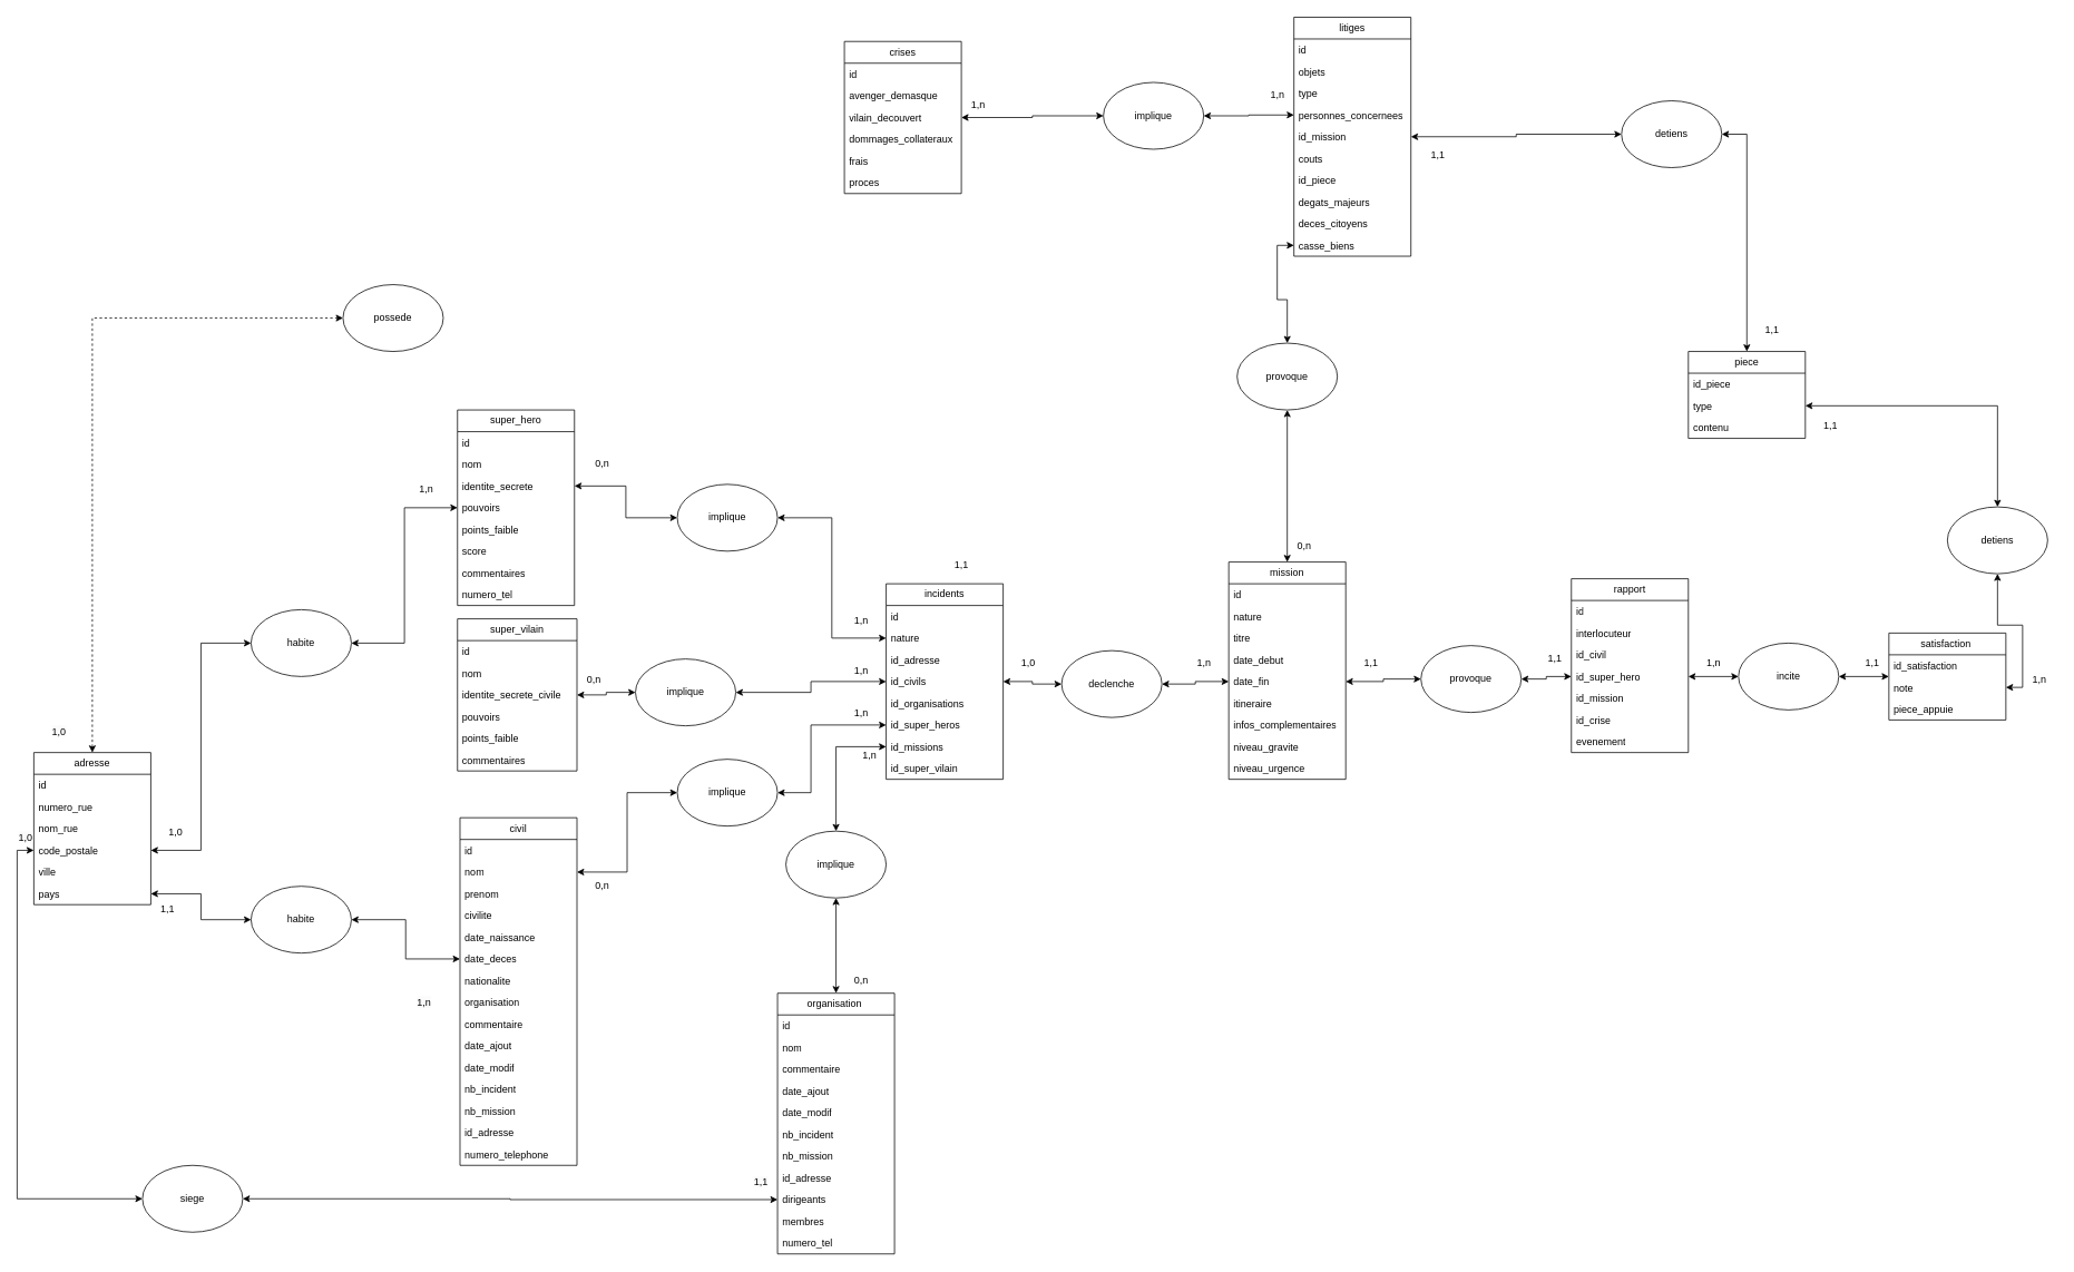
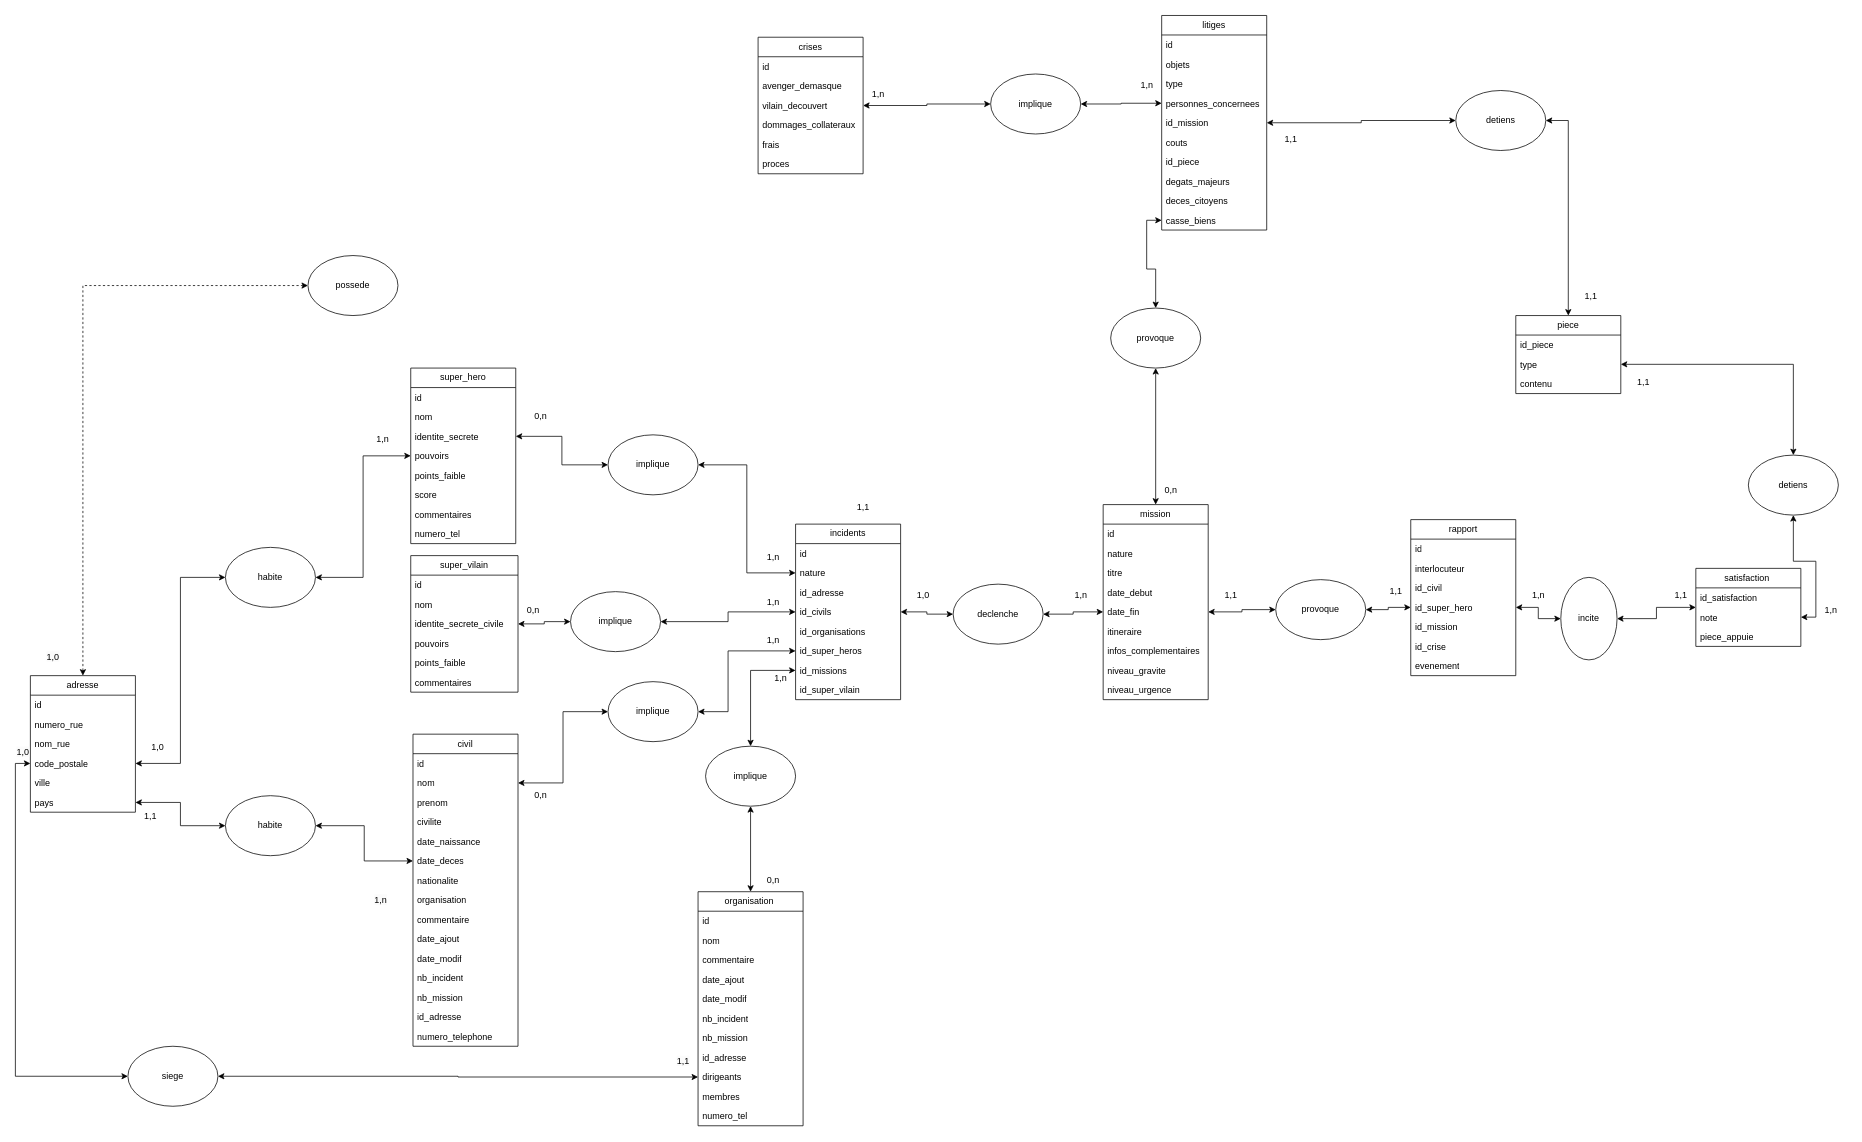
- <mxCell id="145" value="incite" style="ellipse;whiteSpace=wrap;html=1;" parent="1" vertex="1"><mxGeometry x="2080" y="769" width="120" height="80" as="geometry" /></mxCell>
+ <mxCell id="145" value="incite" style="ellipse;whiteSpace=wrap;html=1;" parent="1" vertex="1"><mxGeometry x="2080" y="769" width="75" height="110" as="geometry" /></mxCell>
